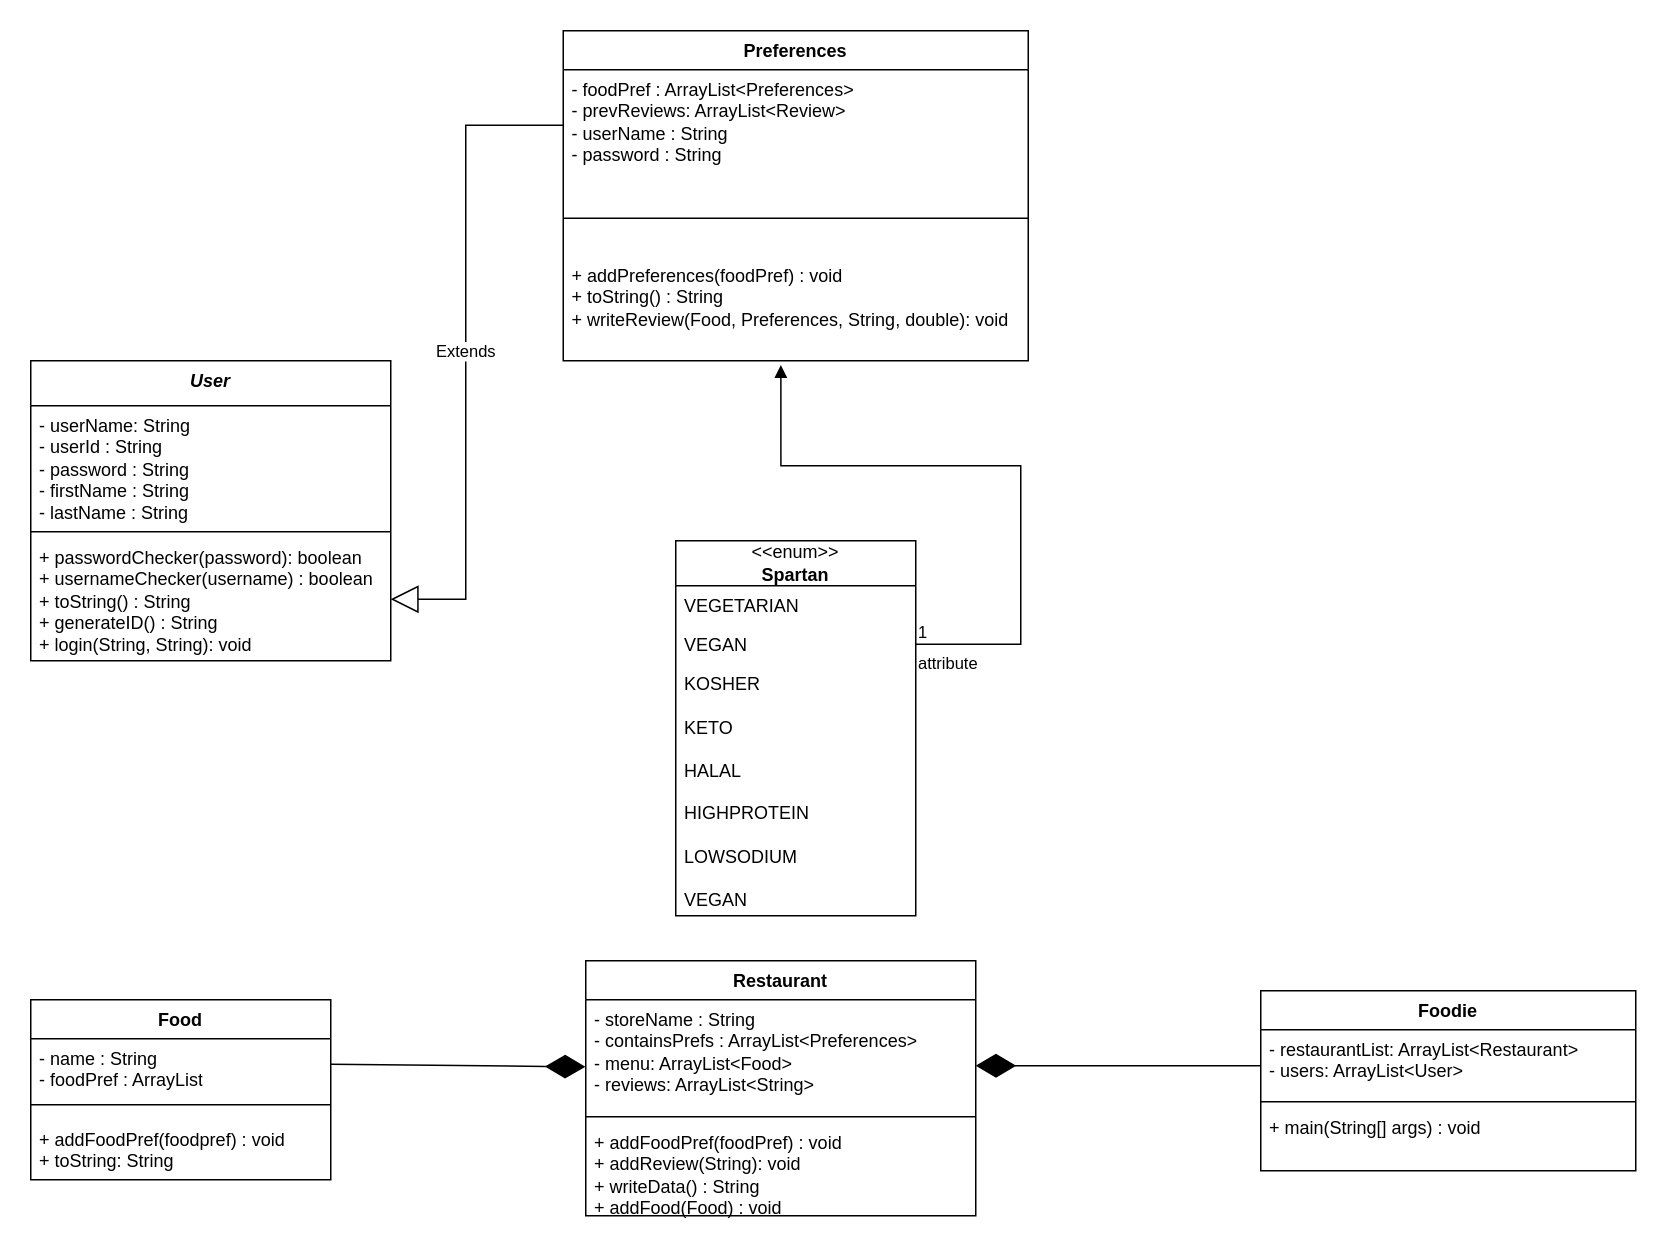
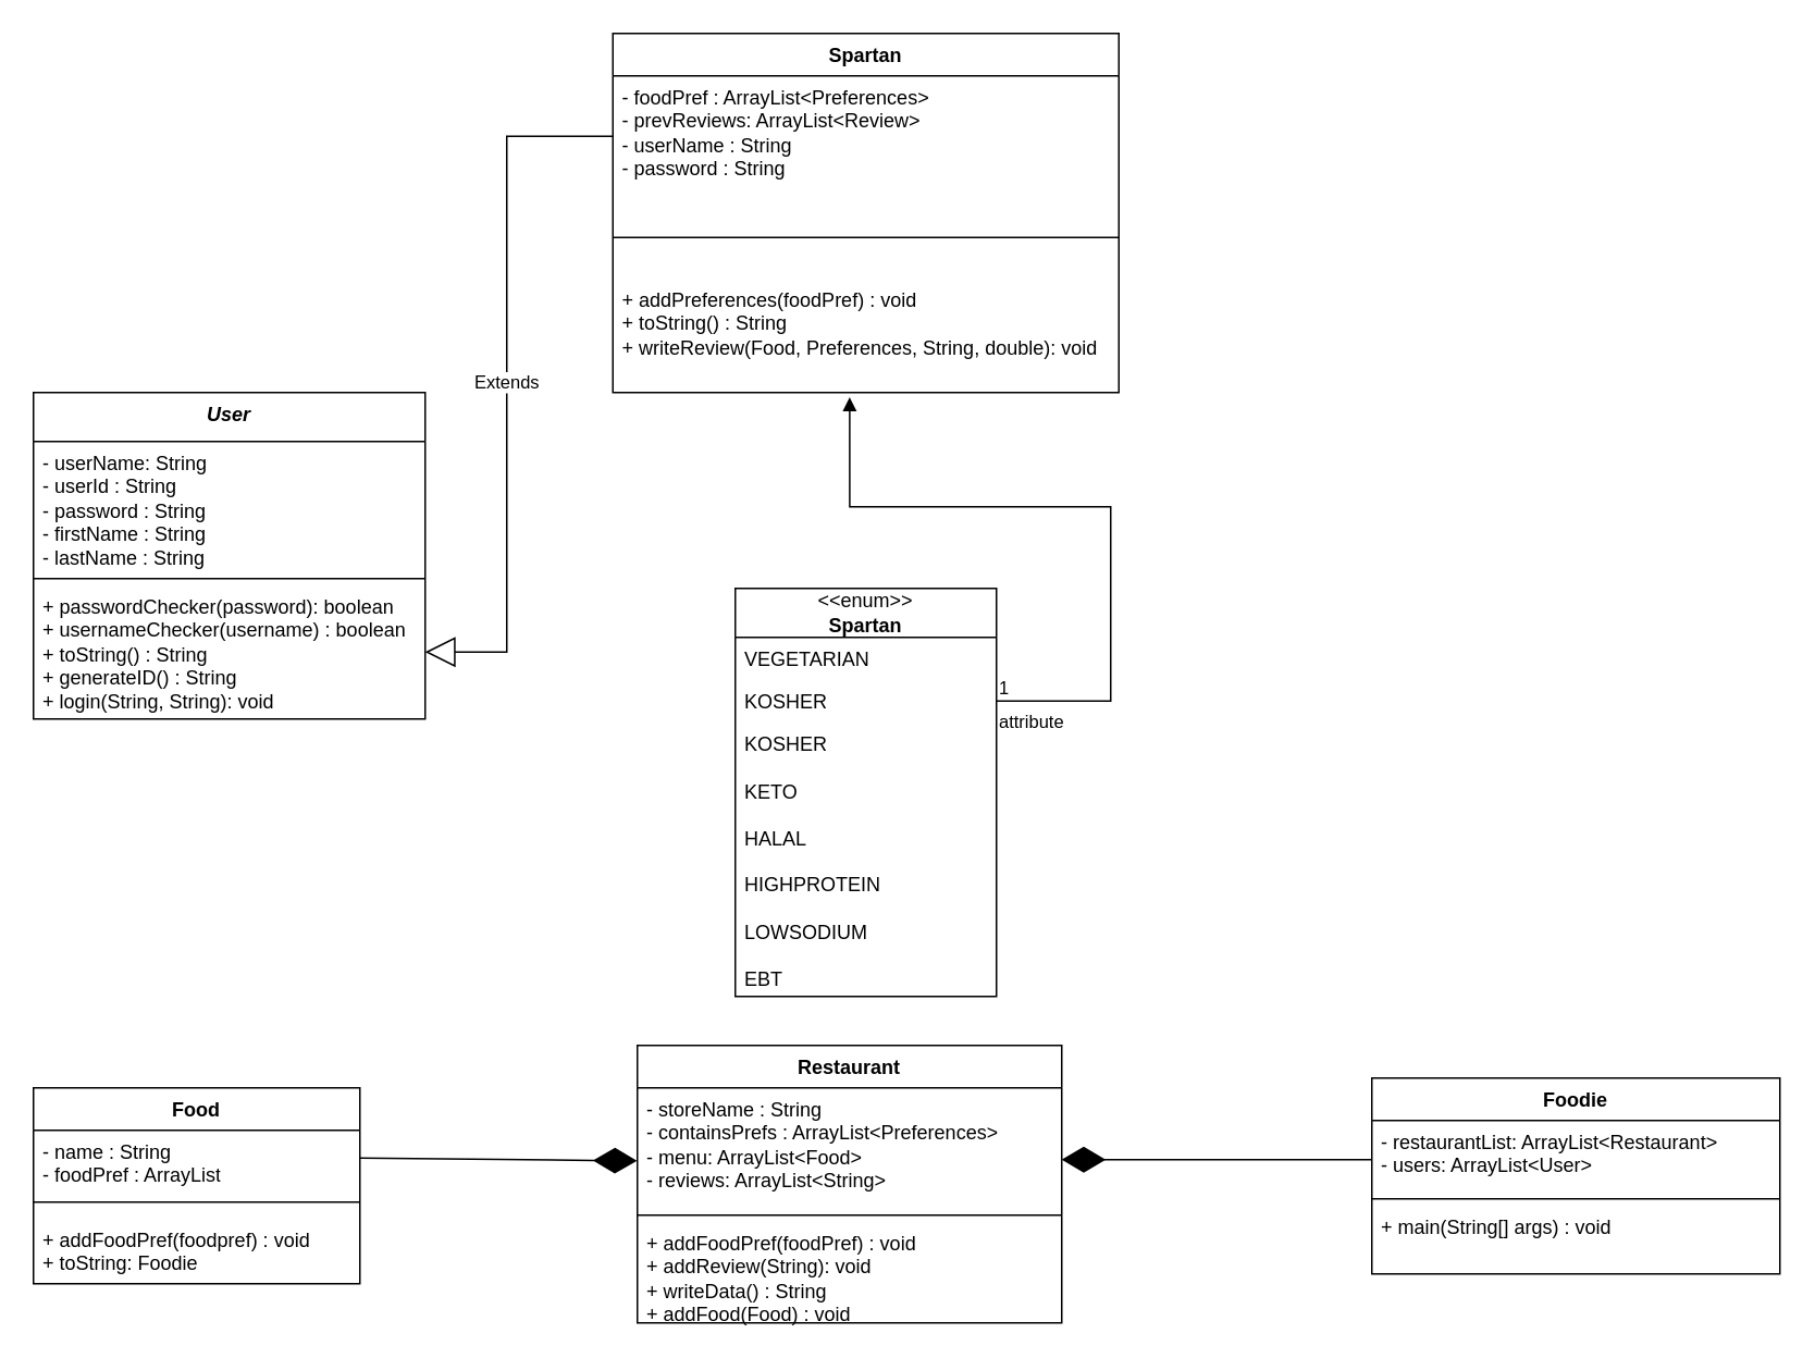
- <mxCell id="6" value="Preferences" style="swimlane;fontStyle=1;align=center;verticalAlign=top;childLayout=stackLayout;horizontal=1;startSize=26;horizontalStack=0;resizeParent=1;resizeParentMax=0;resizeLast=0;collapsible=1;marginBottom=0;whiteSpace=wrap;html=1;" vertex="1" parent="1"><mxGeometry x="375" y="20" width="310" height="220" as="geometry" /></mxCell>
+ <mxCell id="6" value="Spartan" style="swimlane;fontStyle=1;align=center;verticalAlign=top;childLayout=stackLayout;horizontal=1;startSize=26;horizontalStack=0;resizeParent=1;resizeParentMax=0;resizeLast=0;collapsible=1;marginBottom=0;whiteSpace=wrap;html=1;" vertex="1" parent="1"><mxGeometry x="375" y="20" width="310" height="220" as="geometry" /></mxCell>
- <mxCell id="12" value="VEGAN" style="text;strokeColor=none;fillColor=none;align=left;verticalAlign=top;spacingLeft=4;spacingRight=4;overflow=hidden;rotatable=0;points=[[0,0.5],[1,0.5]];portConstraint=eastwest;whiteSpace=wrap;html=1;" vertex="1" parent="10"><mxGeometry y="56" width="160" height="26" as="geometry" /></mxCell>
+ <mxCell id="12" value="KOSHER" style="text;strokeColor=none;fillColor=none;align=left;verticalAlign=top;spacingLeft=4;spacingRight=4;overflow=hidden;rotatable=0;points=[[0,0.5],[1,0.5]];portConstraint=eastwest;whiteSpace=wrap;html=1;" vertex="1" parent="10"><mxGeometry y="56" width="160" height="26" as="geometry" /></mxCell>
- <mxCell id="13" value="KOSHER&lt;br&gt;&lt;br&gt;KETO&lt;br&gt;&lt;br&gt;HALAL&lt;br&gt;&lt;br&gt;HIGHPROTEIN&lt;br&gt;&lt;br&gt;LOWSODIUM&lt;br&gt;&lt;br&gt;VEGAN" style="text;strokeColor=none;fillColor=none;align=left;verticalAlign=top;spacingLeft=4;spacingRight=4;overflow=hidden;rotatable=0;points=[[0,0.5],[1,0.5]];portConstraint=eastwest;whiteSpace=wrap;html=1;" vertex="1" parent="10"><mxGeometry y="82" width="160" height="168" as="geometry" /></mxCell>
+ <mxCell id="13" value="KOSHER&lt;br&gt;&lt;br&gt;KETO&lt;br&gt;&lt;br&gt;HALAL&lt;br&gt;&lt;br&gt;HIGHPROTEIN&lt;br&gt;&lt;br&gt;LOWSODIUM&lt;br&gt;&lt;br&gt;EBT" style="text;strokeColor=none;fillColor=none;align=left;verticalAlign=top;spacingLeft=4;spacingRight=4;overflow=hidden;rotatable=0;points=[[0,0.5],[1,0.5]];portConstraint=eastwest;whiteSpace=wrap;html=1;" vertex="1" parent="10"><mxGeometry y="82" width="160" height="168" as="geometry" /></mxCell>
- <mxCell id="21" value="+ addFoodPref(foodpref) : void&lt;br&gt;+ toString: String&amp;nbsp;&lt;br&gt;" style="text;strokeColor=none;fillColor=none;align=left;verticalAlign=top;spacingLeft=4;spacingRight=4;overflow=hidden;rotatable=0;points=[[0,0.5],[1,0.5]];portConstraint=eastwest;whiteSpace=wrap;html=1;" vertex="1" parent="18"><mxGeometry y="80" width="200" height="40" as="geometry" /></mxCell>
+ <mxCell id="21" value="+ addFoodPref(foodpref) : void&lt;br&gt;+ toString: Foodie&amp;nbsp;&lt;br&gt;" style="text;strokeColor=none;fillColor=none;align=left;verticalAlign=top;spacingLeft=4;spacingRight=4;overflow=hidden;rotatable=0;points=[[0,0.5],[1,0.5]];portConstraint=eastwest;whiteSpace=wrap;html=1;" vertex="1" parent="18"><mxGeometry y="80" width="200" height="40" as="geometry" /></mxCell>
